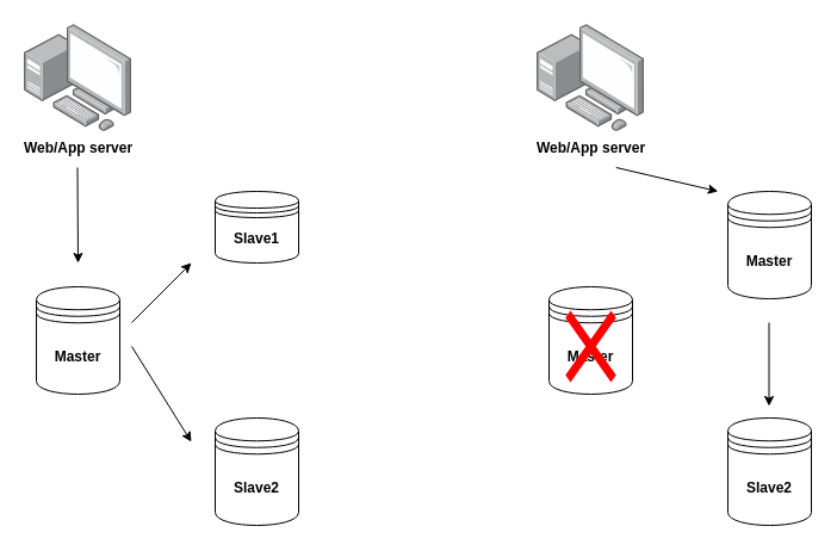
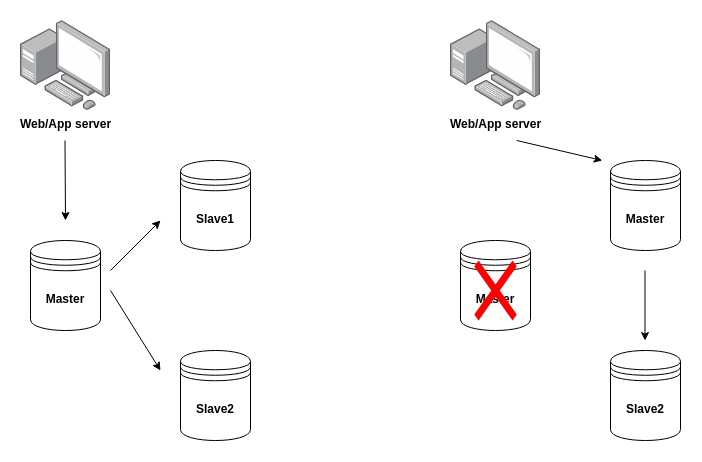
- <mxCell id="5" value="&lt;b&gt;Slave1&lt;/b&gt;" style="shape=datastore;whiteSpace=wrap;html=1;" vertex="1" parent="1"><mxGeometry x="180" y="160" width="70" height="60" as="geometry" /></mxCell>
+ <mxCell id="5" value="&lt;b&gt;Slave1&lt;/b&gt;" style="shape=datastore;whiteSpace=wrap;html=1;" vertex="1" parent="1"><mxGeometry x="180" y="160" width="70" height="90" as="geometry" /></mxCell>
